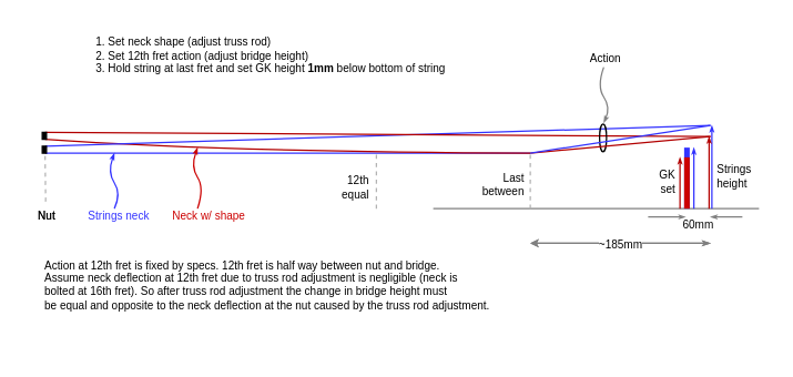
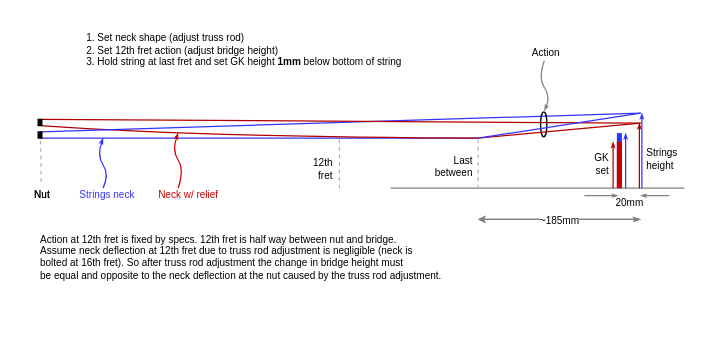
- <mxCell id="6" value="&lt;div&gt;12th&lt;/div&gt;&lt;div&gt;equal&lt;br&gt;&lt;/div&gt;" style="text;html=1;align=right;verticalAlign=middle;resizable=0;points=[];autosize=1;fontSize=8;connectable=0;" vertex="1" parent="1"><mxGeometry x="237" y="120" width="30" height="30" as="geometry" /></mxCell>
+ <mxCell id="6" value="&lt;div&gt;12th&lt;/div&gt;&lt;div&gt;fret&lt;br&gt;&lt;/div&gt;" style="text;html=1;align=right;verticalAlign=middle;resizable=0;points=[];autosize=1;fontSize=8;connectable=0;" vertex="1" parent="1"><mxGeometry x="237" y="120" width="30" height="30" as="geometry" /></mxCell>
- <mxCell id="20" value="Neck w/ shape" style="text;html=1;align=center;verticalAlign=middle;resizable=0;points=[];autosize=1;fontSize=8;fontFamily=Helvetica;fontColor=#CC0000;allowArrows=0;" vertex="1" parent="1"><mxGeometry x="120" y="145" width="60" height="20" as="geometry" /></mxCell>
+ <mxCell id="20" value="Neck w/ relief" style="text;html=1;align=center;verticalAlign=middle;resizable=0;points=[];autosize=1;fontSize=8;fontFamily=Helvetica;fontColor=#CC0000;allowArrows=0;" vertex="1" parent="1"><mxGeometry x="120" y="145" width="60" height="20" as="geometry" /></mxCell>
- <mxCell id="36" value="60mm" style="text;html=1;align=center;verticalAlign=middle;resizable=0;points=[];autosize=1;fontSize=8;fontFamily=Helvetica;fontColor=#000000;" vertex="1" parent="1"><mxGeometry x="485" y="152" width="35" height="20" as="geometry" /></mxCell>
+ <mxCell id="36" value="20mm" style="text;html=1;align=center;verticalAlign=middle;resizable=0;points=[];autosize=1;fontSize=8;fontFamily=Helvetica;fontColor=#000000;" vertex="1" parent="1"><mxGeometry x="485" y="152" width="35" height="20" as="geometry" /></mxCell>
